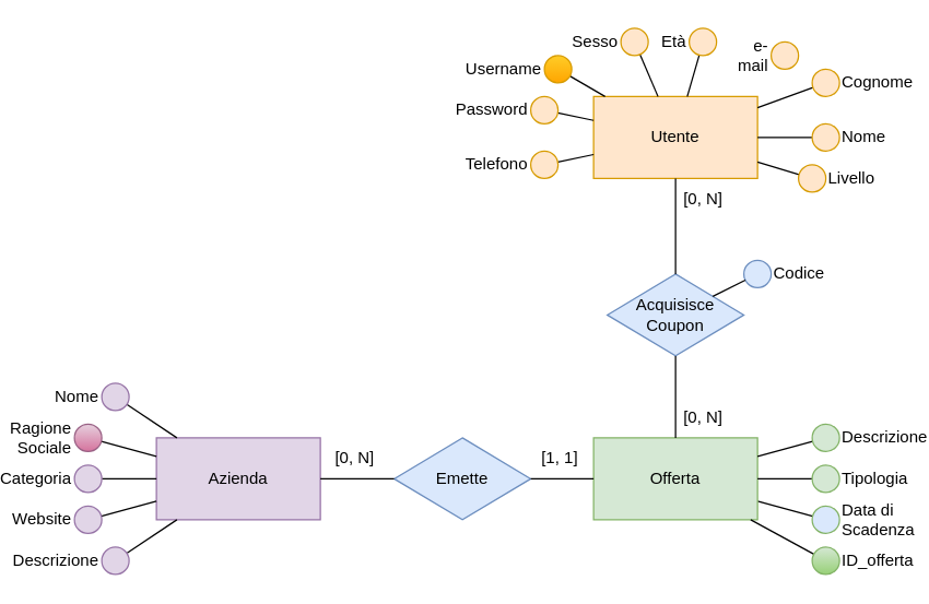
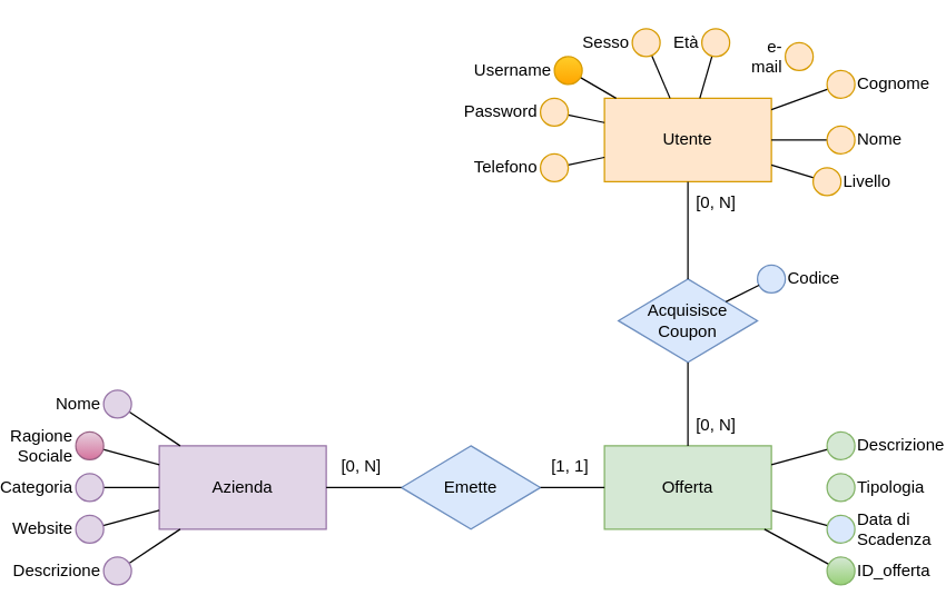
- <mxCell id="25" value="" style="endArrow=none;html=1;rounded=0;" edge="1" parent="1" source="24" target="26"><mxGeometry width="50" height="50" relative="1" as="geometry"><mxPoint x="410" y="270" as="sourcePoint" /><mxPoint x="360" y="410" as="targetPoint" /></mxGeometry></mxCell>
